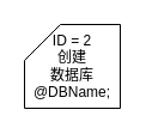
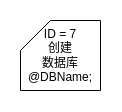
- <mxCell id="2" value="&lt;span&gt;ID = 2&lt;br&gt;创建&lt;/span&gt;&lt;br&gt;&lt;span&gt;数据库&lt;/span&gt;&lt;br&gt;&lt;span&gt;@DBName;&lt;/span&gt;" style="shape=card;whiteSpace=wrap;html=1;sketch=0;fillStyle=auto;fillColor=none;gradientColor=none;gradientDirection=west;fontColor=#000000;labelBackgroundColor=none;" parent="1" vertex="1"><mxGeometry x="20" y="20" width="80" height="70" as="geometry" /></mxCell>
+ <mxCell id="2" value="&lt;span&gt;ID = 7&lt;br&gt;创建&lt;/span&gt;&lt;br&gt;&lt;span&gt;数据库&lt;/span&gt;&lt;br&gt;&lt;span&gt;@DBName;&lt;/span&gt;" style="shape=card;whiteSpace=wrap;html=1;sketch=0;fillStyle=auto;fillColor=none;gradientColor=none;gradientDirection=west;fontColor=#000000;labelBackgroundColor=none;" parent="1" vertex="1"><mxGeometry x="20" y="20" width="80" height="70" as="geometry" /></mxCell>
